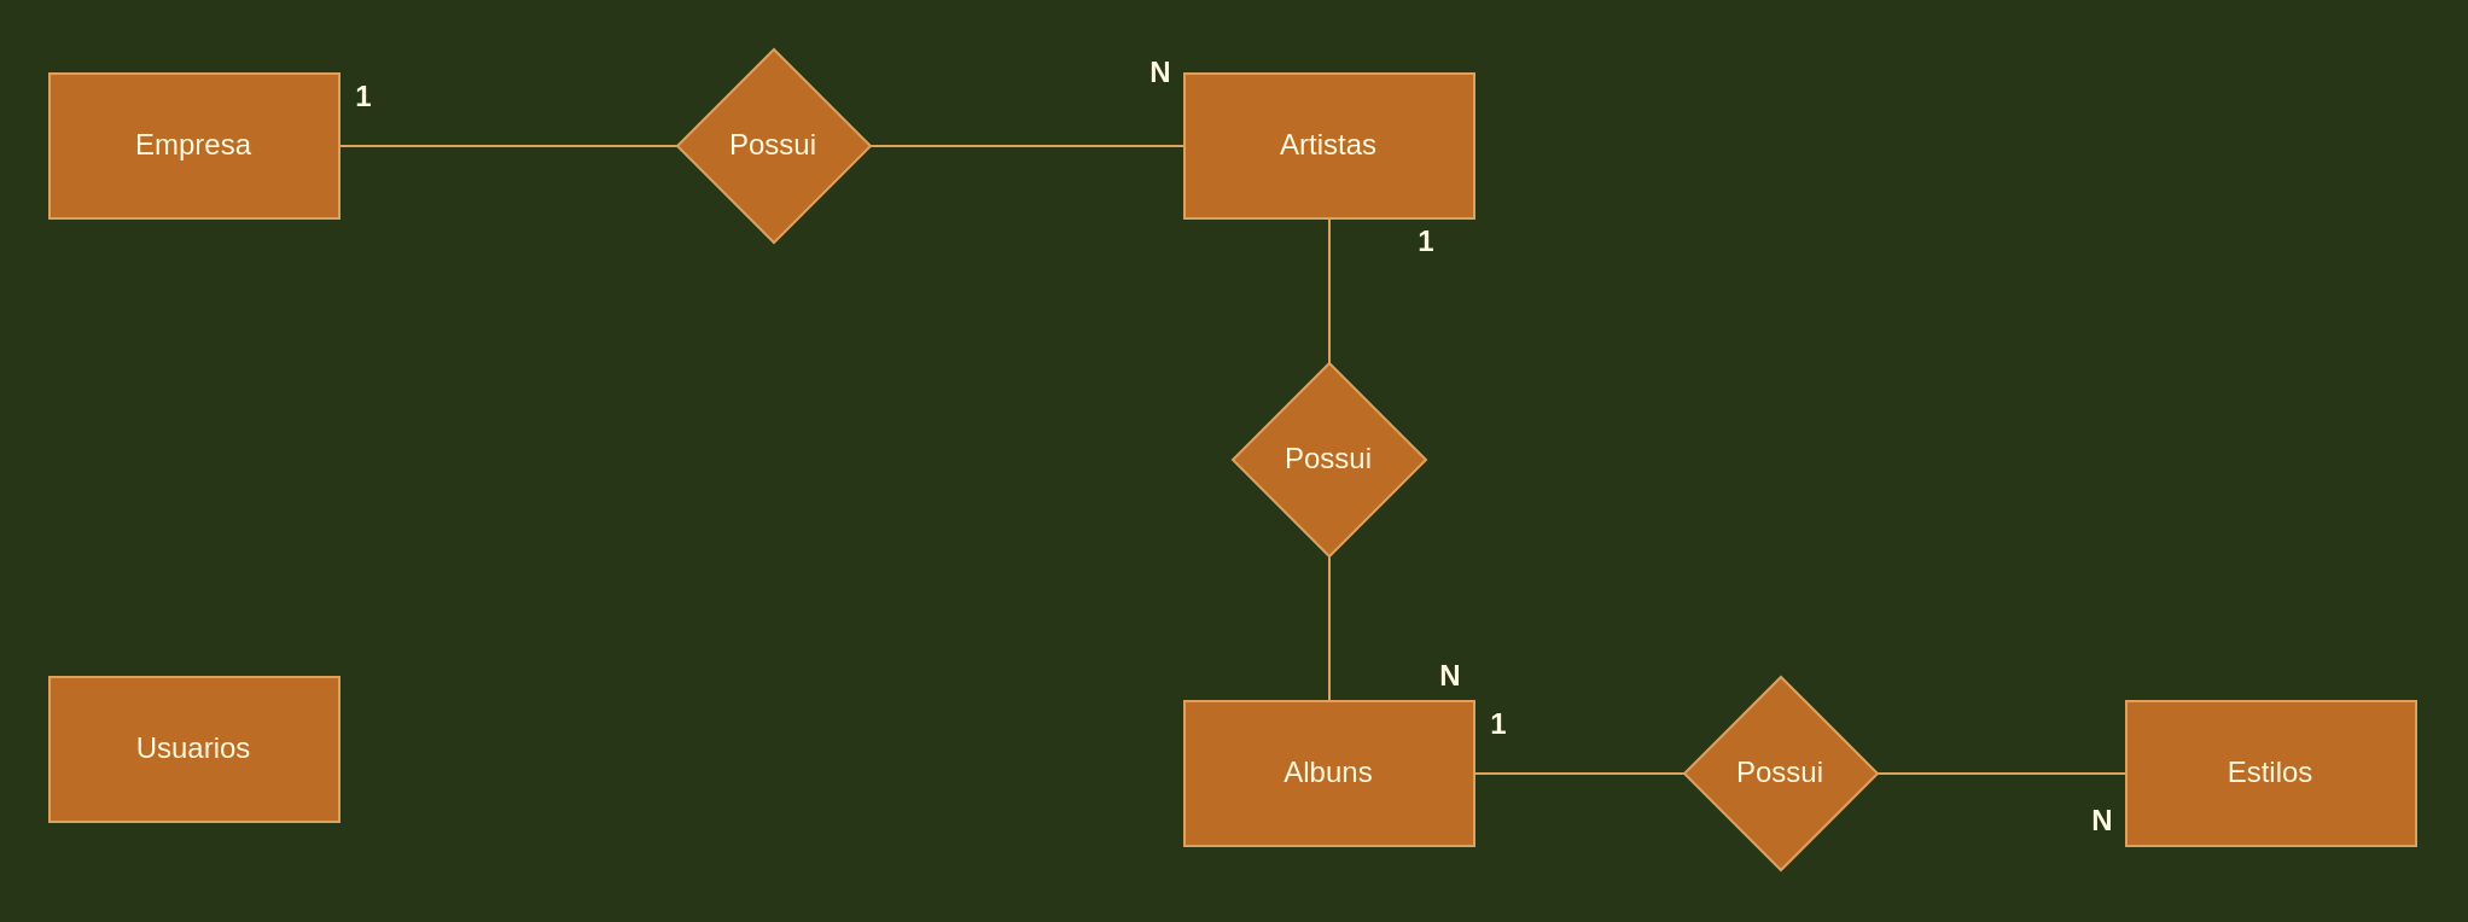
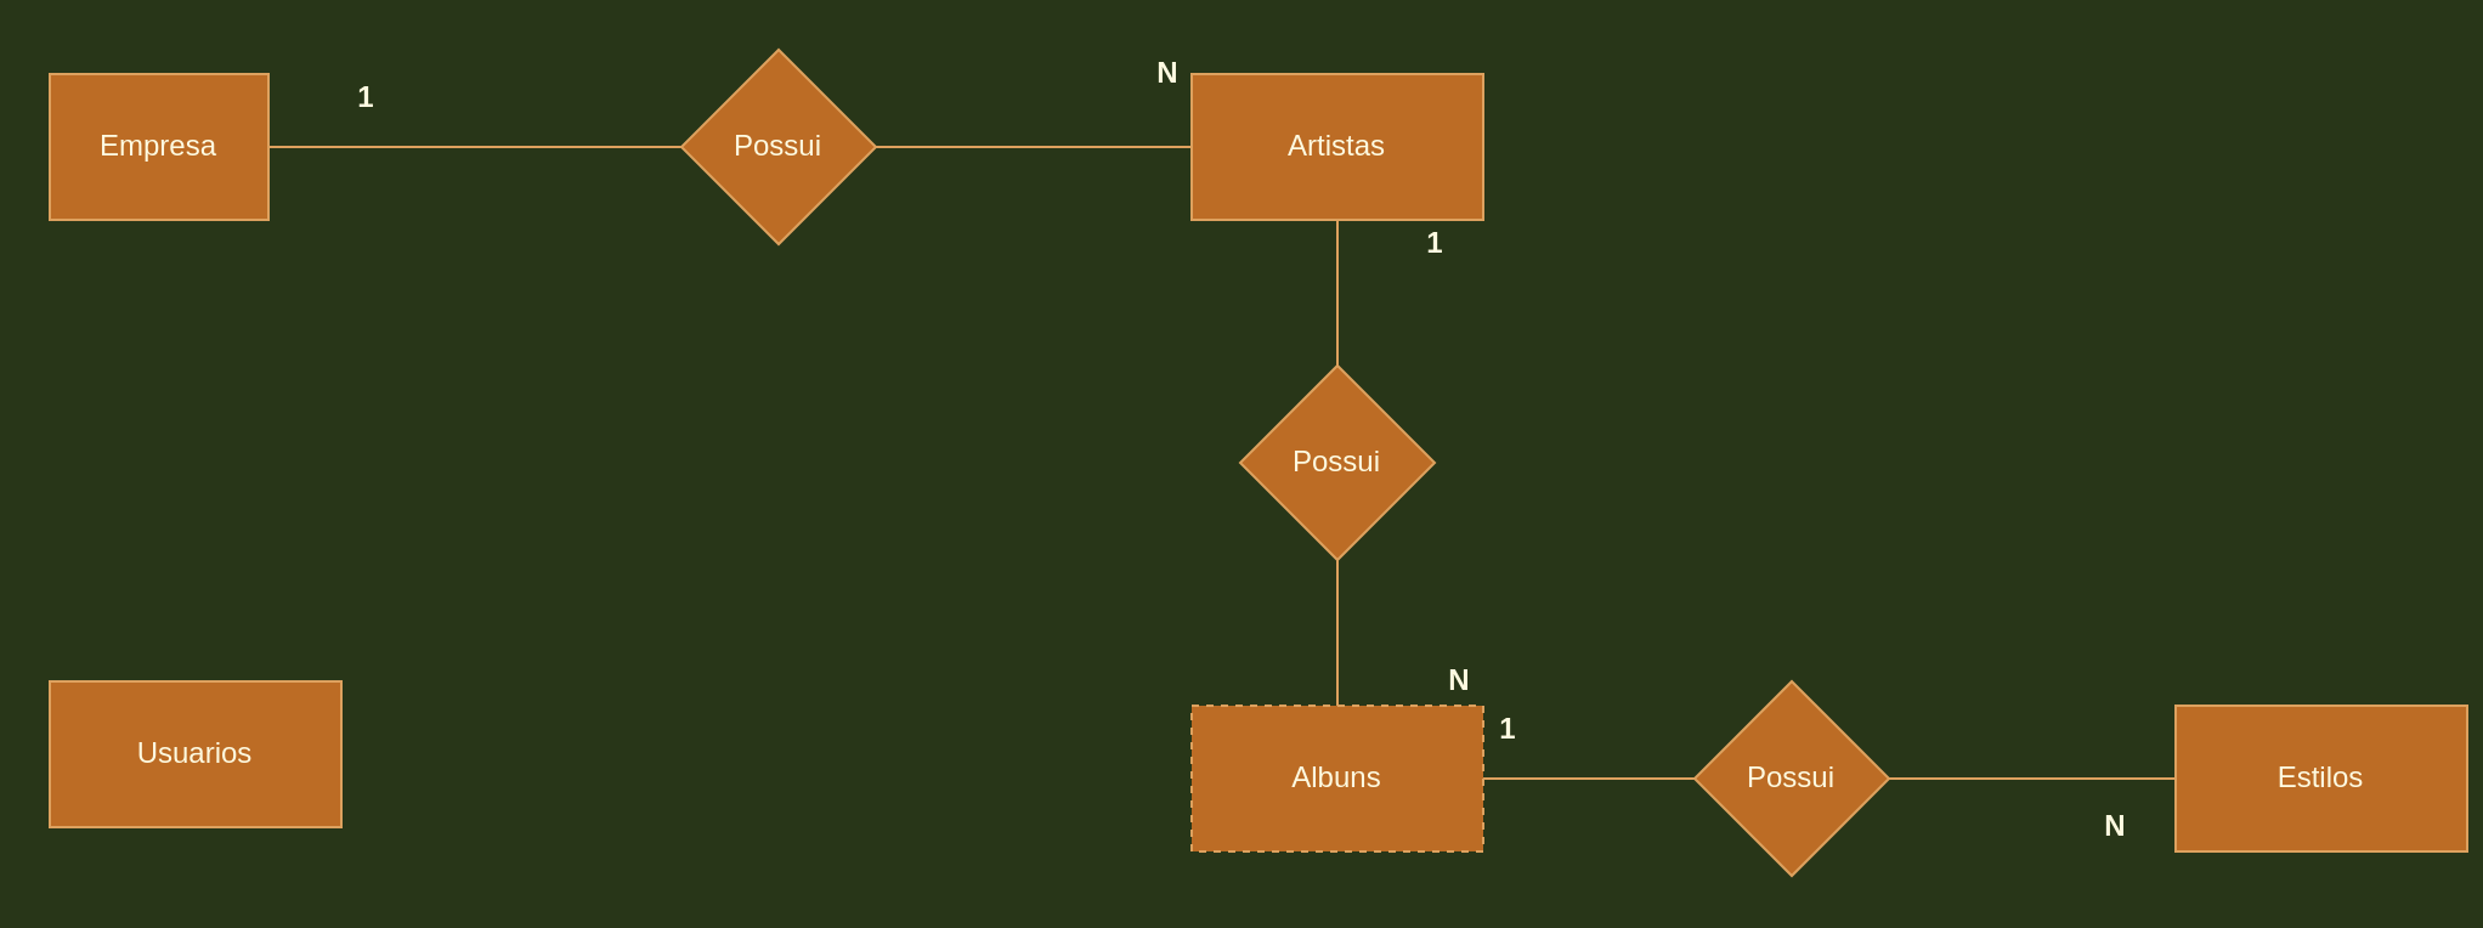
- <mxCell id="2" value="Empresa" style="rounded=0;whiteSpace=wrap;html=1;fillColor=#BC6C25;strokeColor=#DDA15E;fontColor=#FEFAE0;" parent="1" vertex="1"><mxGeometry x="20" y="30" width="120" height="60" as="geometry" /></mxCell>
+ <mxCell id="2" value="Empresa" style="rounded=0;whiteSpace=wrap;html=1;fillColor=#BC6C25;strokeColor=#DDA15E;fontColor=#FEFAE0;" parent="1" vertex="1"><mxGeometry x="20" y="30" width="90" height="60" as="geometry" /></mxCell>
- <mxCell id="8" value="Albuns" style="whiteSpace=wrap;html=1;fillColor=#BC6C25;strokeColor=#DDA15E;fontColor=#FEFAE0;" parent="1" vertex="1"><mxGeometry x="490" y="290" width="120" height="60" as="geometry" /></mxCell>
+ <mxCell id="8" value="Albuns" style="whiteSpace=wrap;html=1;fillColor=#BC6C25;strokeColor=#DDA15E;fontColor=#FEFAE0;dashed=1;" parent="1" vertex="1"><mxGeometry x="490" y="290" width="120" height="60" as="geometry" /></mxCell>
- <mxCell id="9" value="Estilos" style="whiteSpace=wrap;html=1;fillColor=#BC6C25;strokeColor=#DDA15E;fontColor=#FEFAE0;" parent="1" vertex="1"><mxGeometry x="880" y="290" width="120" height="60" as="geometry" /></mxCell>
+ <mxCell id="9" value="Estilos" style="whiteSpace=wrap;html=1;fillColor=#BC6C25;strokeColor=#DDA15E;fontColor=#FEFAE0;" parent="1" vertex="1"><mxGeometry x="895" y="290" width="120" height="60" as="geometry" /></mxCell>
